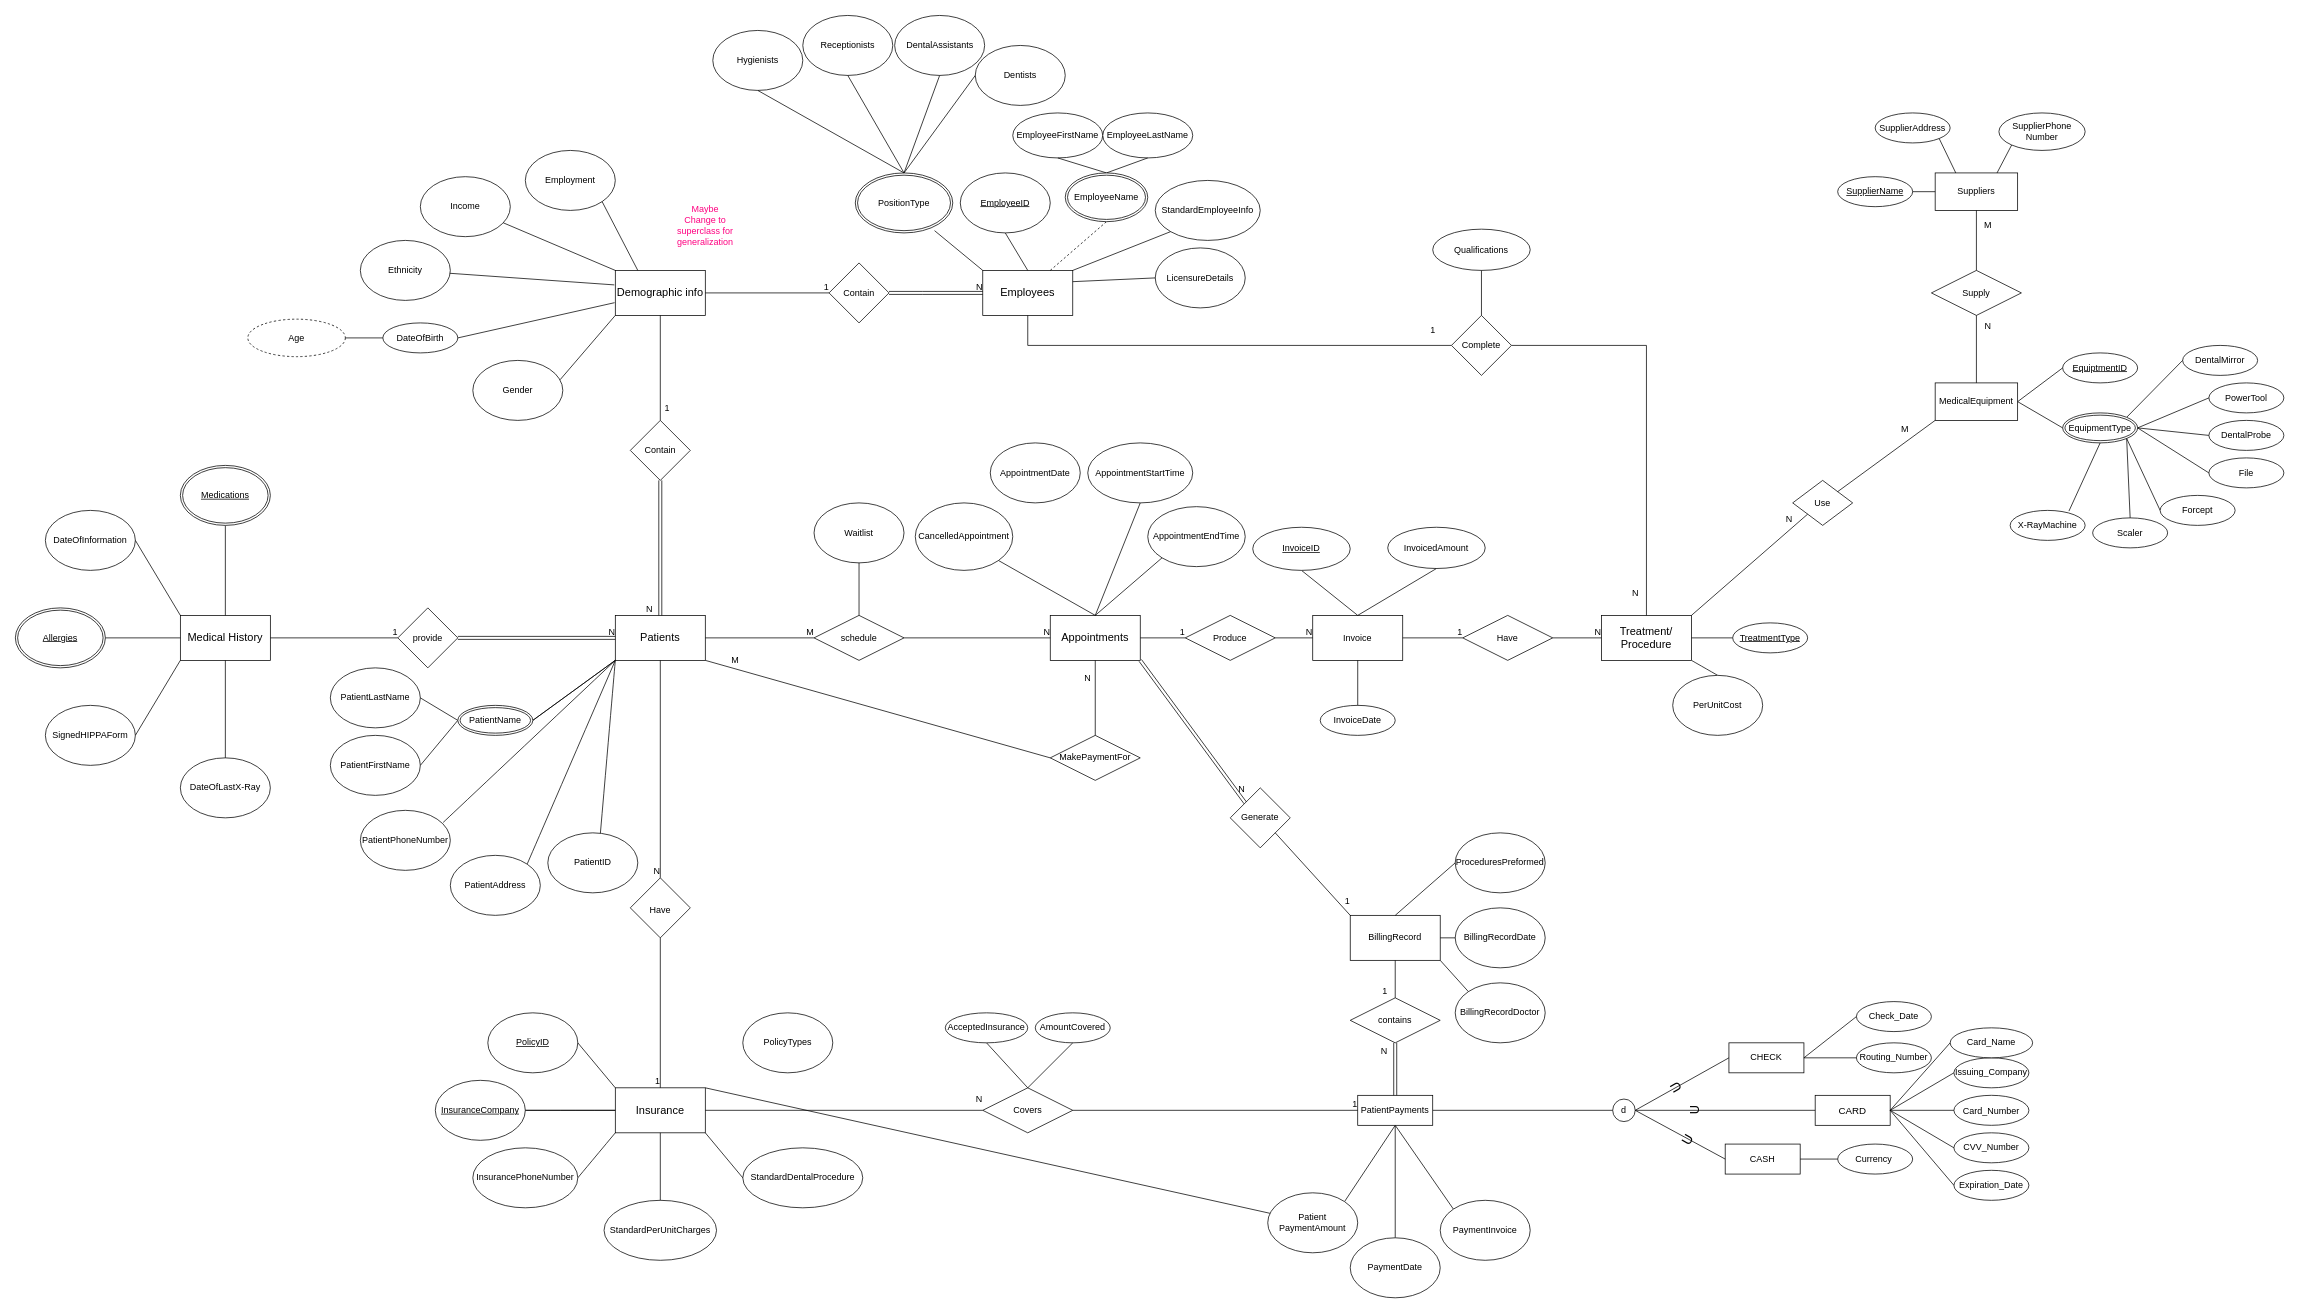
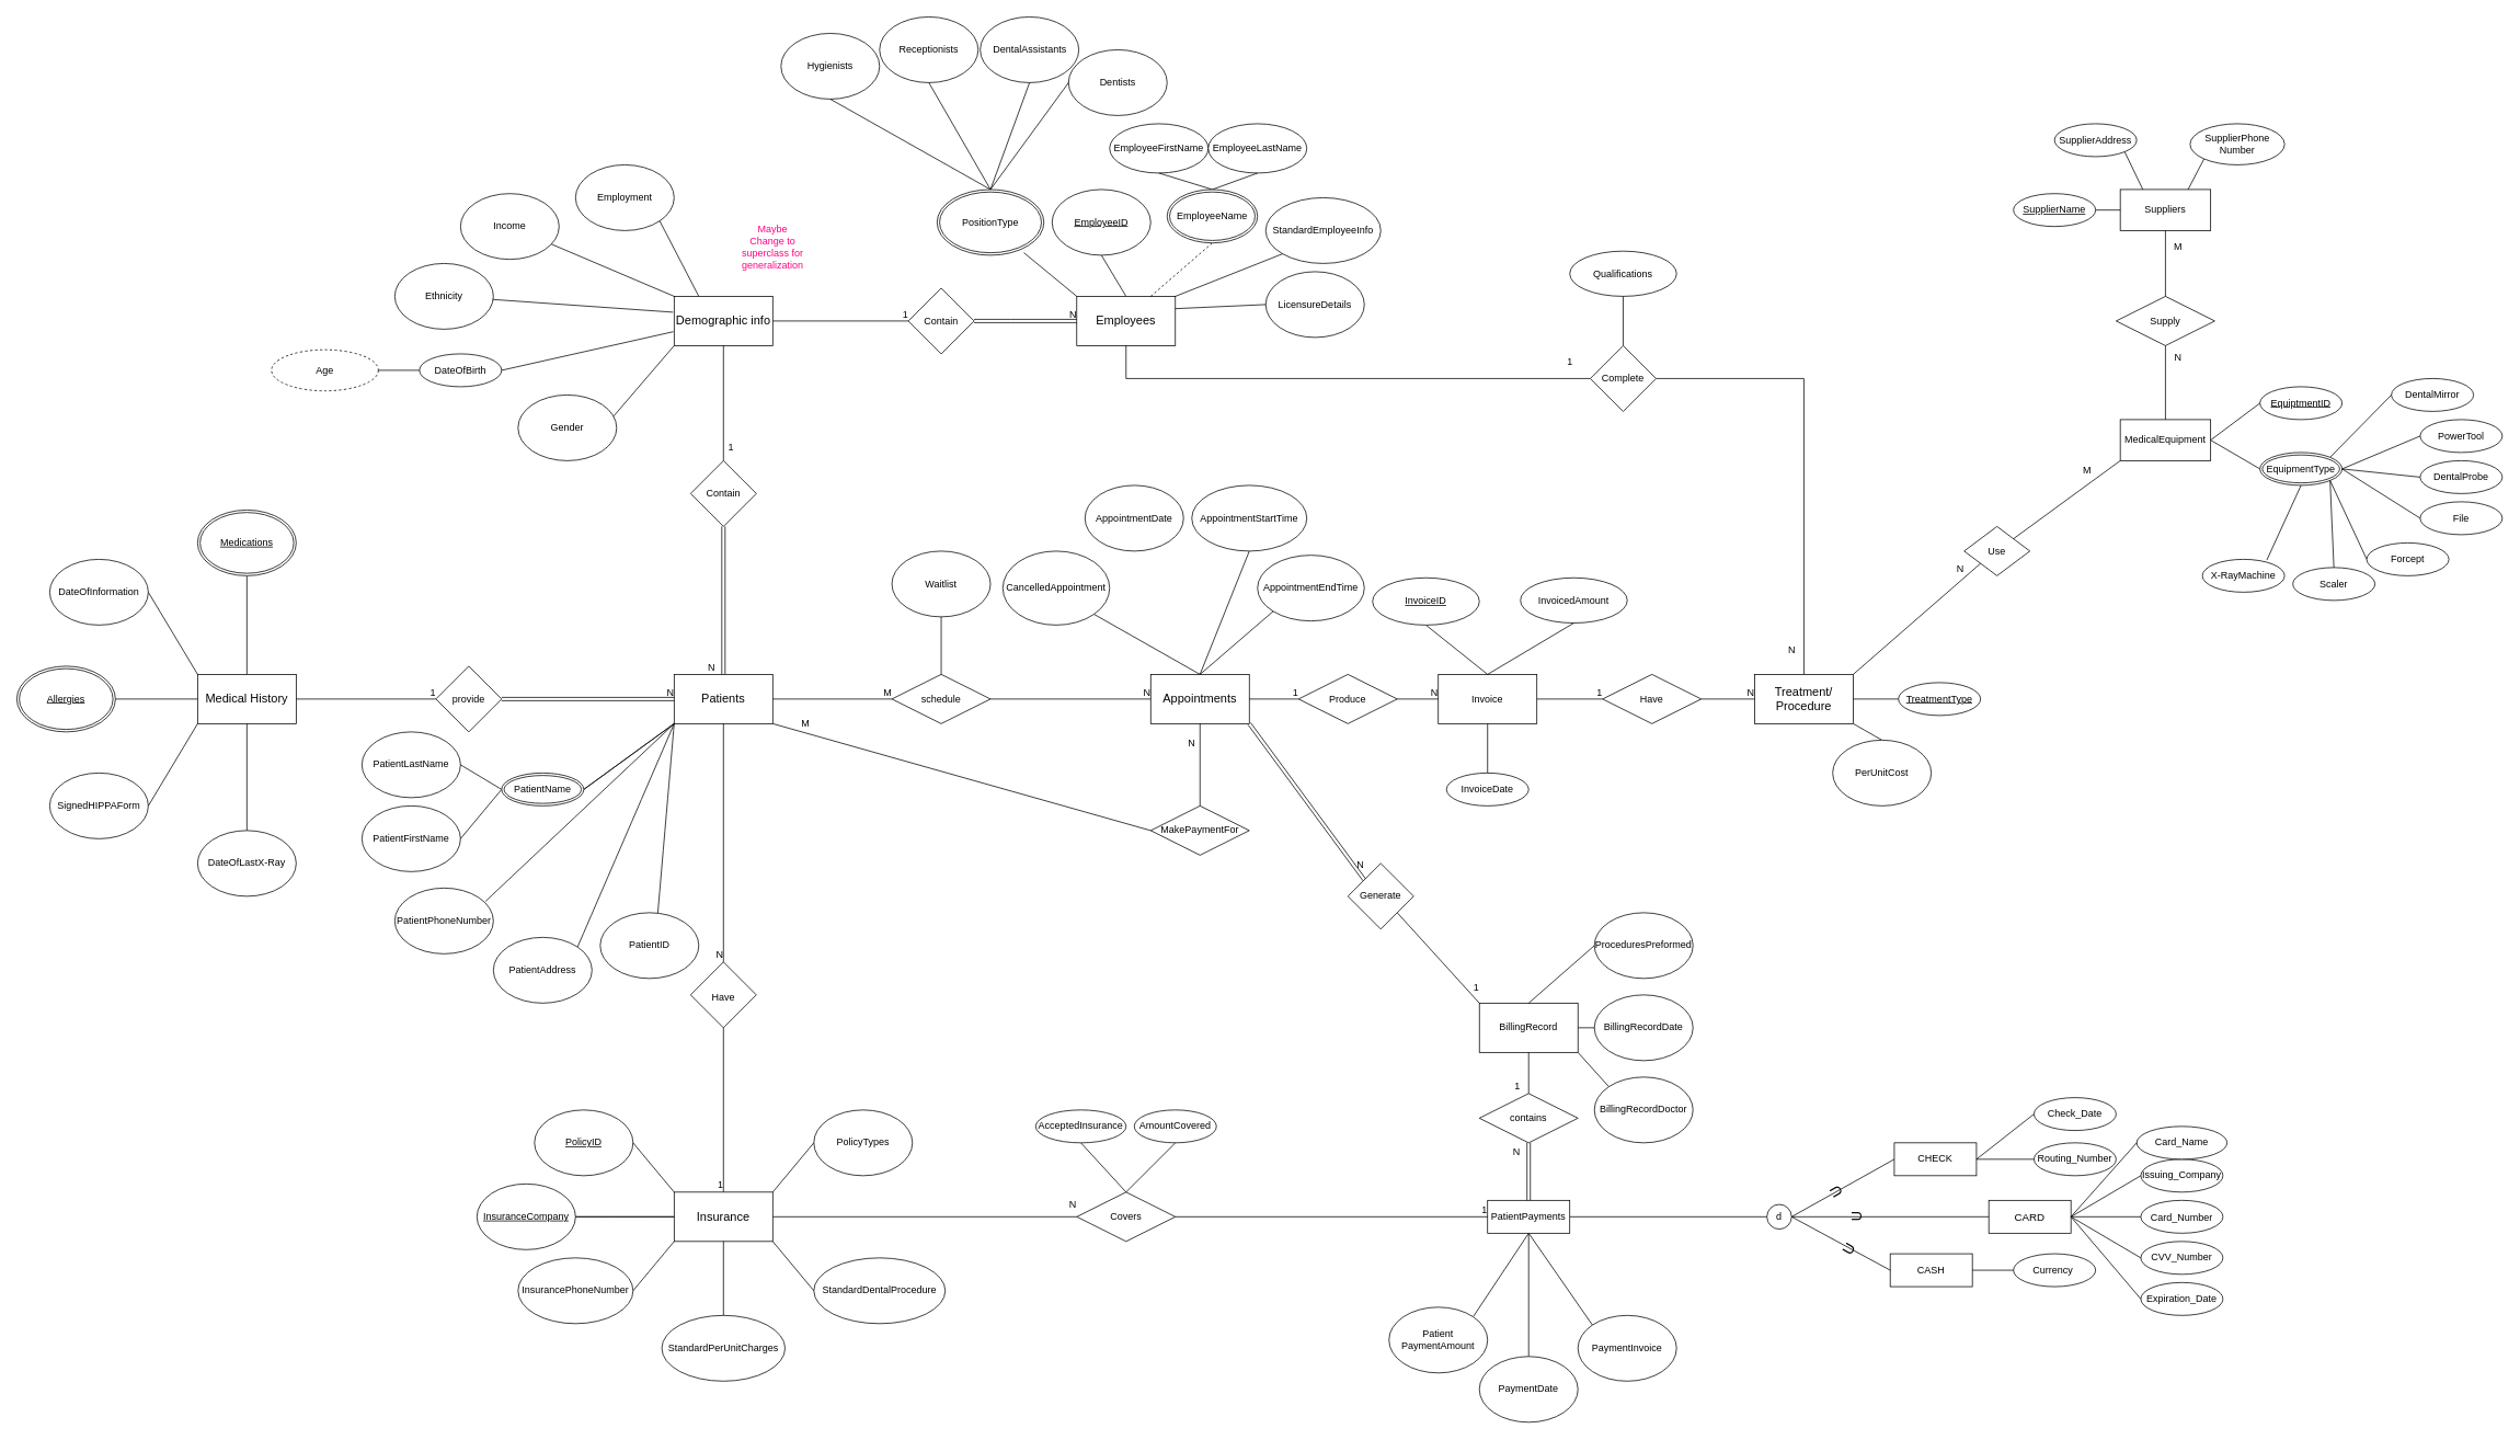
- <mxCell id="13" value="" style="endArrow=none;html=1;rounded=0;exitX=1;exitY=0;exitDx=0;exitDy=0;" edge="1" parent="1" target="100" source="2"><mxGeometry width="50" height="50" relative="1" as="geometry"><mxPoint x="970" y="1470" as="sourcePoint" /><mxPoint x="990" y="1460" as="targetPoint" /></mxGeometry></mxCell>
+ <mxCell id="13" value="" style="endArrow=none;html=1;rounded=0;entryX=0;entryY=0.5;entryDx=0;entryDy=0;exitX=1;exitY=0;exitDx=0;exitDy=0;" edge="1" parent="1" target="9" source="2"><mxGeometry width="50" height="50" relative="1" as="geometry"><mxPoint x="970" y="1470" as="sourcePoint" /><mxPoint x="990" y="1460" as="targetPoint" /></mxGeometry></mxCell>
